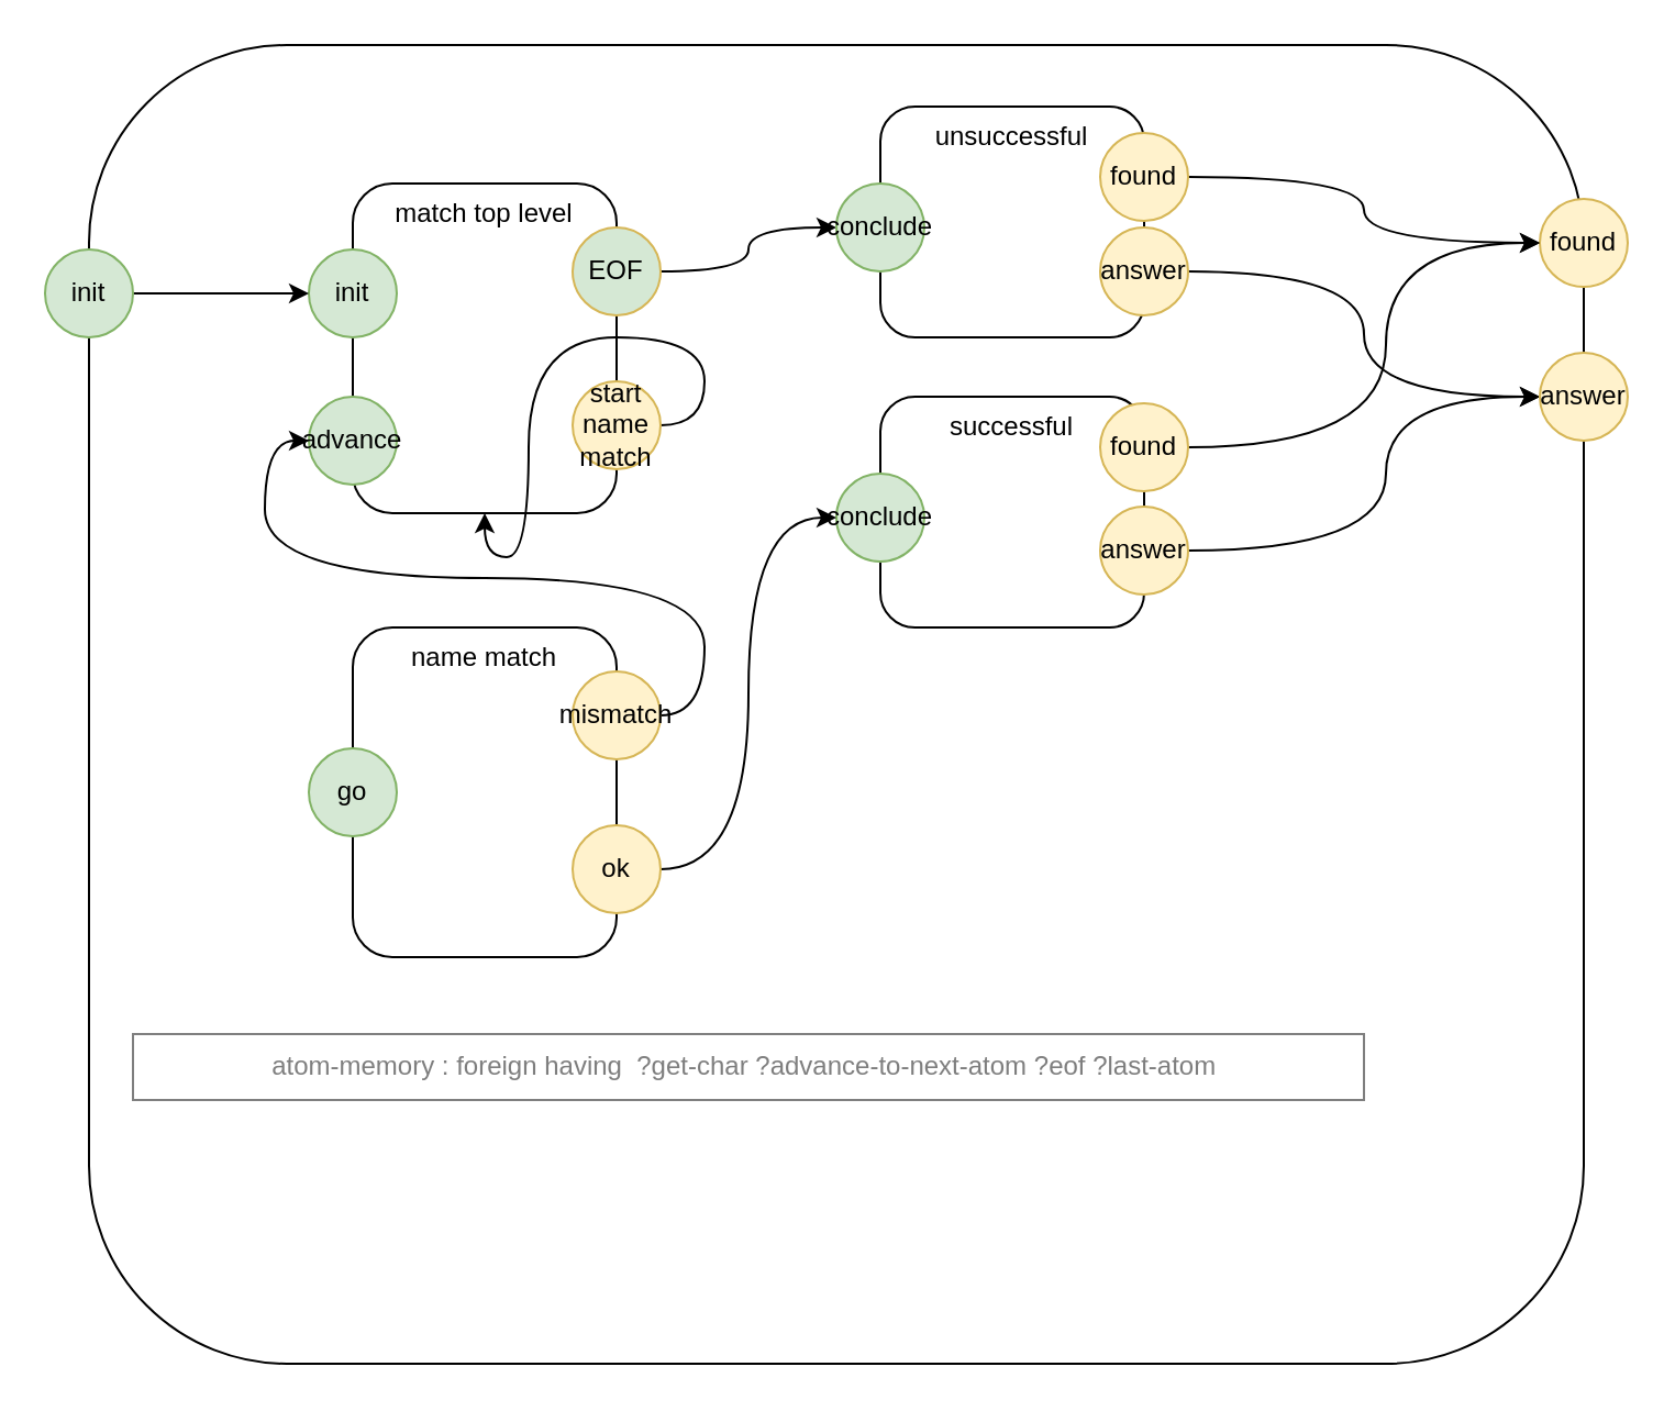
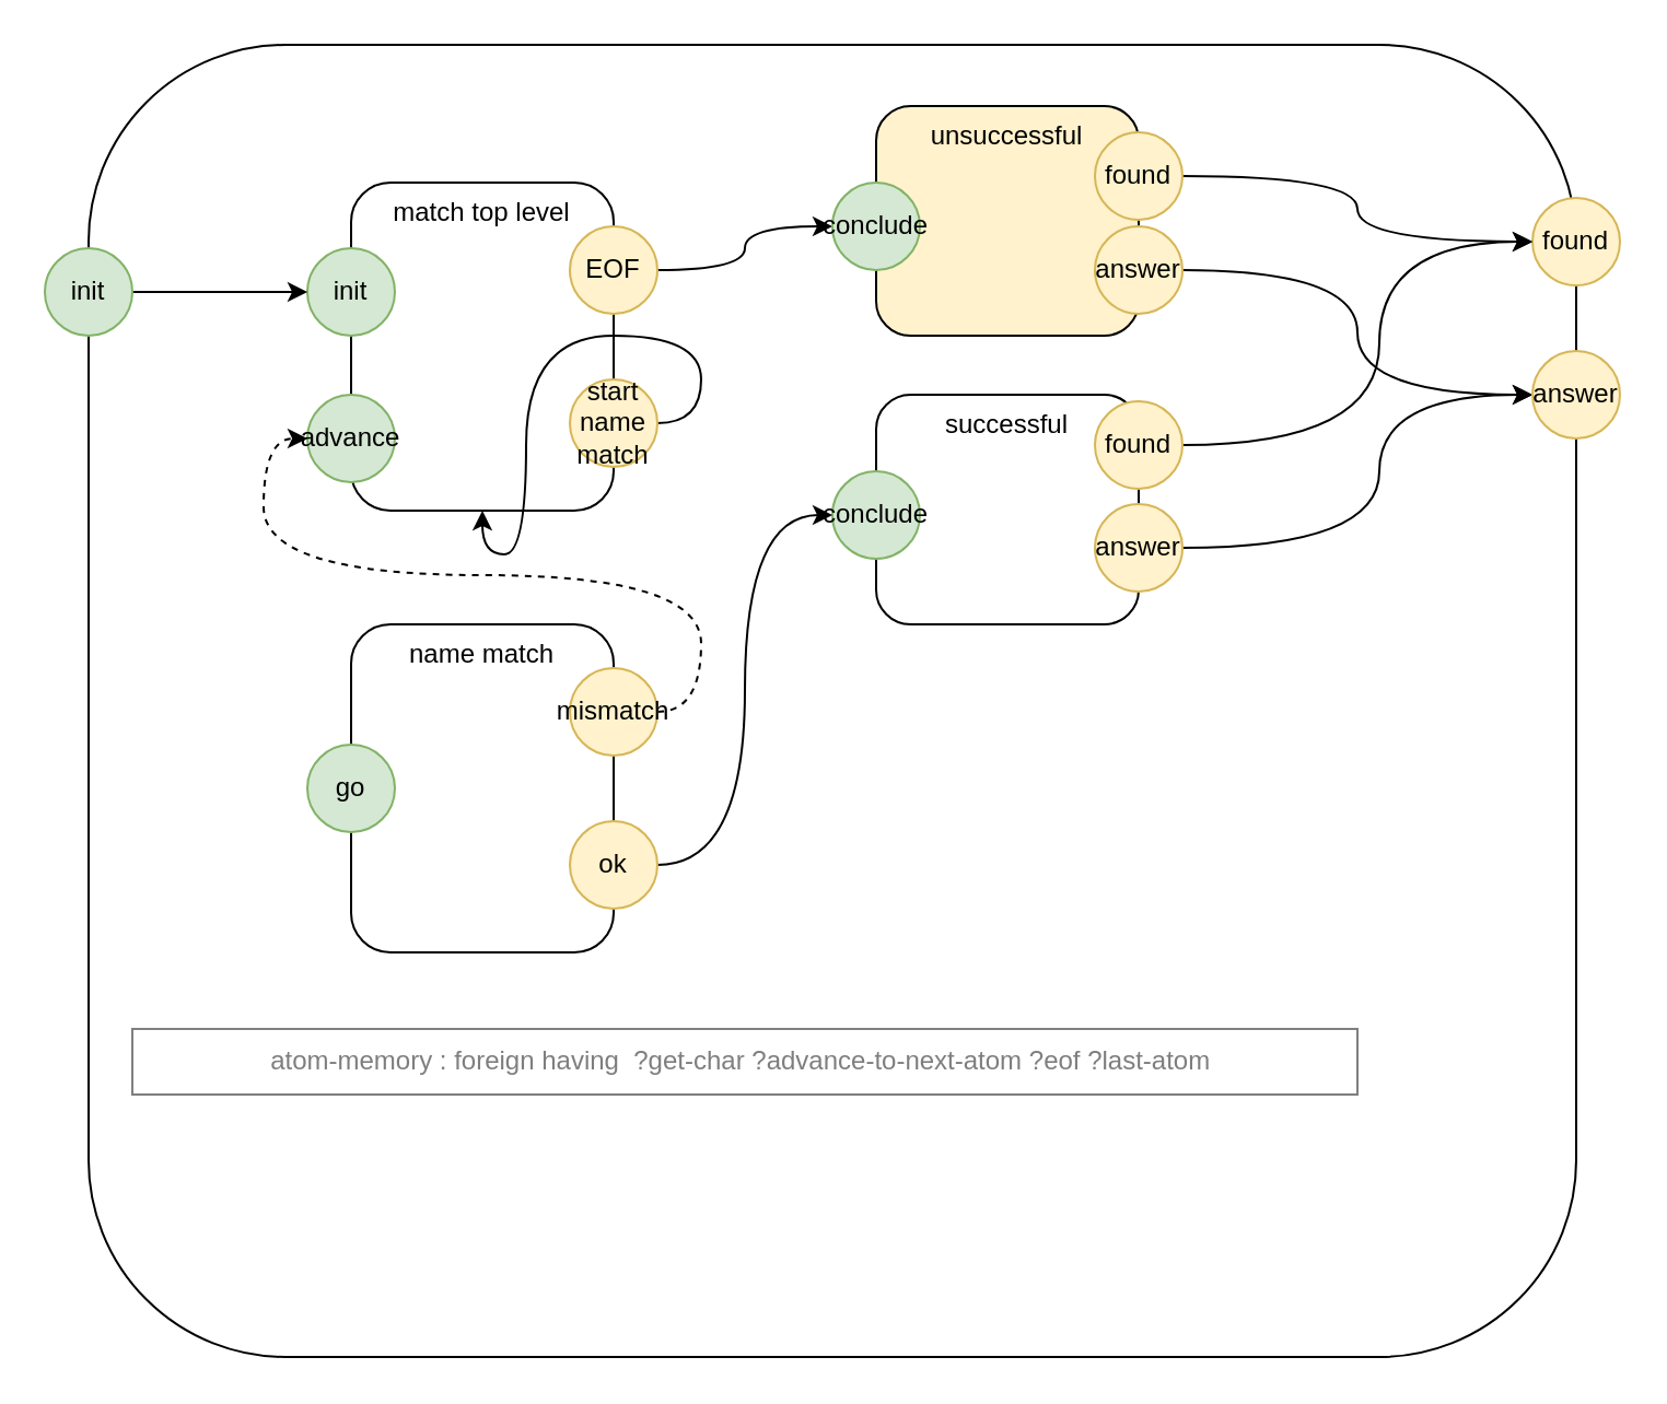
- <mxCell id="9" value="unsuccessful" style="rounded=1;whiteSpace=wrap;html=1;verticalAlign=top;" vertex="1" parent="1"><mxGeometry x="400" y="48" width="120" height="105" as="geometry" /></mxCell>
+ <mxCell id="9" value="unsuccessful" style="rounded=1;whiteSpace=wrap;html=1;verticalAlign=top;fillColor=#fff2cc;" vertex="1" parent="1"><mxGeometry x="400" y="48" width="120" height="105" as="geometry" /></mxCell>
- <mxCell id="6" value="EOF" style="ellipse;whiteSpace=wrap;html=1;aspect=fixed;fillColor=#d5e8d4;strokeColor=#d6b656;" vertex="1" parent="1"><mxGeometry x="260" y="103" width="40" height="40" as="geometry" /></mxCell>
+ <mxCell id="6" value="EOF" style="ellipse;whiteSpace=wrap;html=1;aspect=fixed;fillColor=#fff2cc;strokeColor=#d6b656;" vertex="1" parent="1"><mxGeometry x="260" y="103" width="40" height="40" as="geometry" /></mxCell>
- <mxCell id="21" style="edgeStyle=orthogonalEdgeStyle;curved=1;orthogonalLoop=1;jettySize=auto;html=1;exitX=1;exitY=0.5;exitDx=0;exitDy=0;entryX=0;entryY=0.5;entryDx=0;entryDy=0;" edge="1" parent="1" source="22" target="4"><mxGeometry relative="1" as="geometry" /></mxCell>
+ <mxCell id="21" style="edgeStyle=orthogonalEdgeStyle;curved=1;orthogonalLoop=1;jettySize=auto;html=1;exitX=1;exitY=0.5;exitDx=0;exitDy=0;entryX=0;entryY=0.5;entryDx=0;entryDy=0;dashed=1;" edge="1" parent="1" source="22" target="4"><mxGeometry relative="1" as="geometry" /></mxCell>
